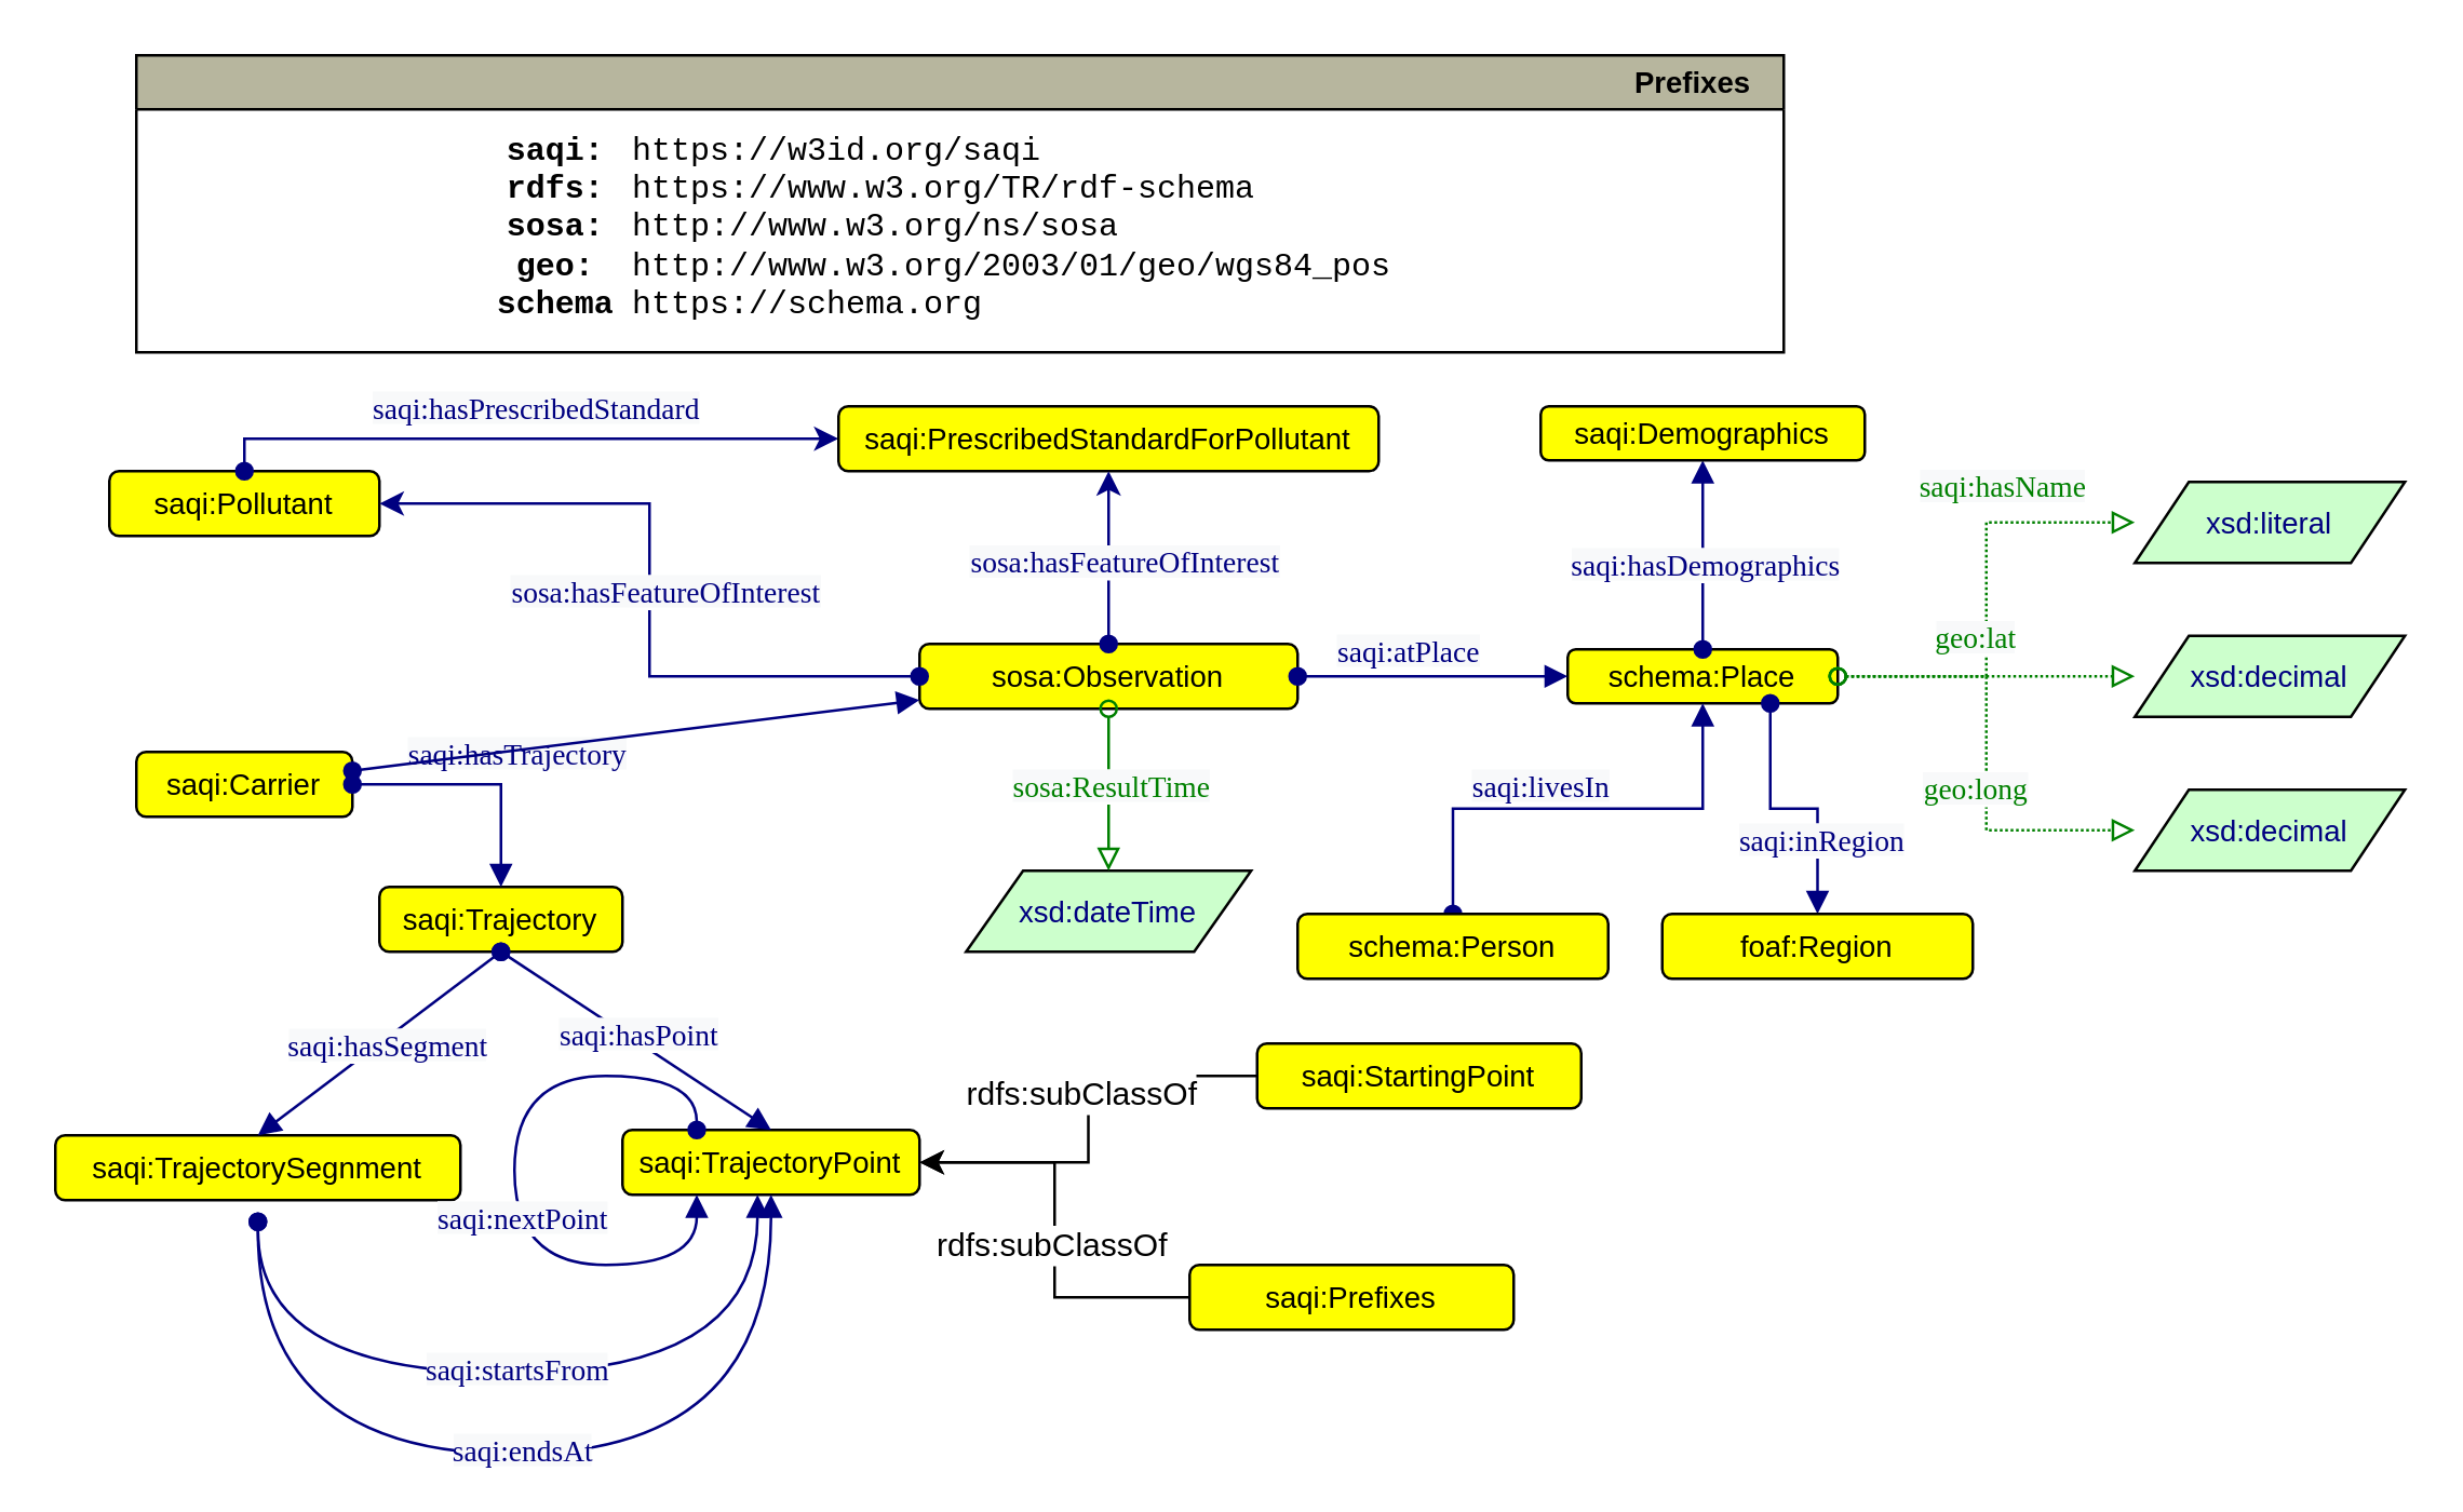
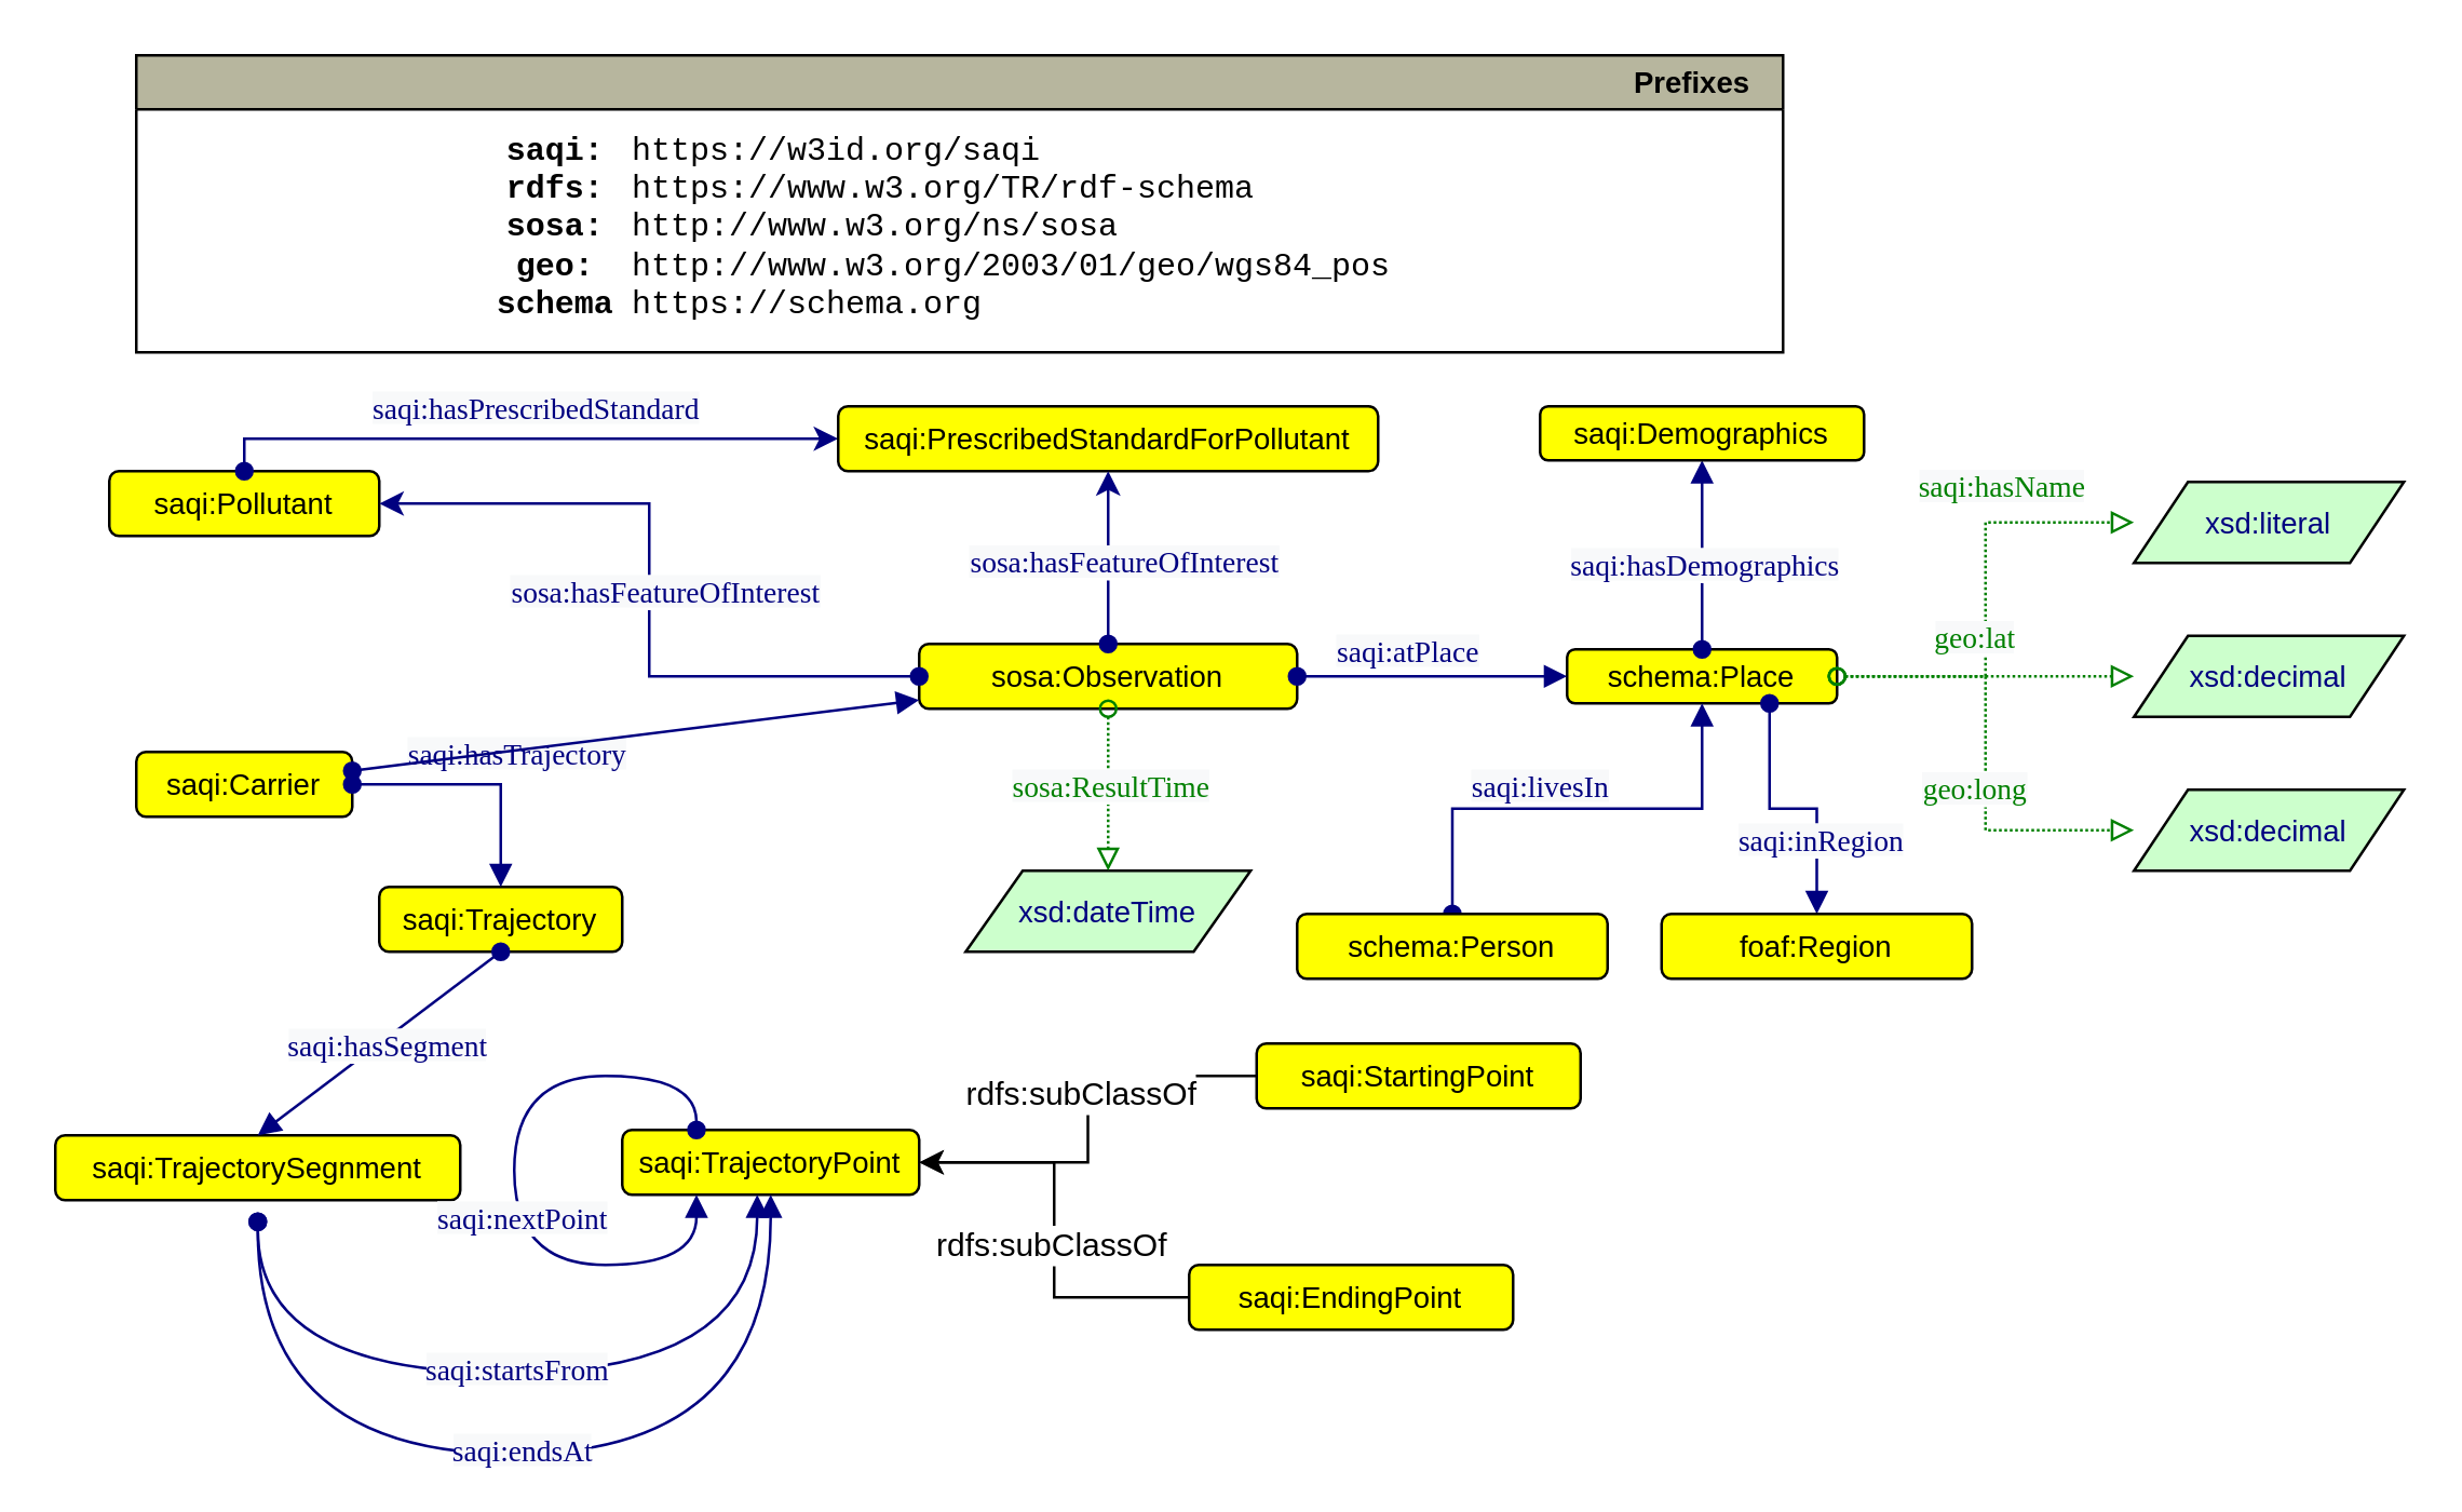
- <mxCell id="38" value="" style="graphMlID=e6;rounded=0;endArrow=block;strokeColor=#008000;dashed=0;dashPattern=1 1;strokeWidth=1.0;startArrow=oval;startFill=0;endFill=0;fontSize=11;fontColor=#000080;entryX=0.5;entryY=0;entryDx=0;entryDy=0;exitX=0.5;exitY=1;exitDx=0;exitDy=0;" parent="1" source="17" target="37" edge="1"><mxGeometry relative="1" as="geometry"><mxPoint x="916.8" y="432.92" as="sourcePoint" /><mxPoint x="986" y="278" as="targetPoint" /></mxGeometry></mxCell>
+ <mxCell id="38" value="" style="graphMlID=e6;rounded=0;endArrow=block;strokeColor=#008000;dashed=1;dashPattern=1 1;strokeWidth=1.0;startArrow=oval;startFill=0;endFill=0;fontSize=11;fontColor=#000080;entryX=0.5;entryY=0;entryDx=0;entryDy=0;exitX=0.5;exitY=1;exitDx=0;exitDy=0;" parent="1" source="17" target="37" edge="1"><mxGeometry relative="1" as="geometry"><mxPoint x="916.8" y="432.92" as="sourcePoint" /><mxPoint x="986" y="278" as="targetPoint" /></mxGeometry></mxCell>
- <mxCell id="9" value="" style="graphMlID=e0;rounded=0;endArrow=block;strokeColor=#000080;strokeWidth=1.0;startArrow=oval;startFill=1;endFill=1;fontSize=11;entryX=0.5;entryY=0;entryDx=0;entryDy=0;exitX=0.5;exitY=1;exitDx=0;exitDy=0;" parent="1" source="2" target="6" edge="1"><mxGeometry relative="1" as="geometry"><mxPoint x="205" y="342.082" as="sourcePoint" /><mxPoint x="356" y="342" as="targetPoint" /></mxGeometry></mxCell>
- <mxCell id="10" value="&lt;span style=&quot;color: rgb(0 , 0 , 128) ; font-family: &amp;quot;dialog&amp;quot; ; font-size: 11px ; background-color: rgb(248 , 249 , 250)&quot;&gt;saqi:hasPoint&lt;/span&gt;" style="text;html=1;align=center;verticalAlign=middle;resizable=0;points=[];labelBackgroundColor=#ffffff;fontSize=11;" parent="9" vertex="1" connectable="0"><mxGeometry x="-0.017" y="2" relative="1" as="geometry"><mxPoint as="offset" /></mxGeometry></mxCell>
- <mxCell id="28" value="saqi:Prefixes" style="graphMlID=n4;shape=rect;rounded=1;arcsize=30;fillColor=#ffff00;strokeColor=#000000;strokeWidth=1.0;fontSize=11;" parent="1" vertex="1"><mxGeometry x="440" y="468" width="120" height="24" as="geometry" /></mxCell>
+ <mxCell id="28" value="saqi:EndingPoint" style="graphMlID=n4;shape=rect;rounded=1;arcsize=30;fillColor=#ffff00;strokeColor=#000000;strokeWidth=1.0;fontSize=11;" parent="1" vertex="1"><mxGeometry x="440" y="468" width="120" height="24" as="geometry" /></mxCell>
